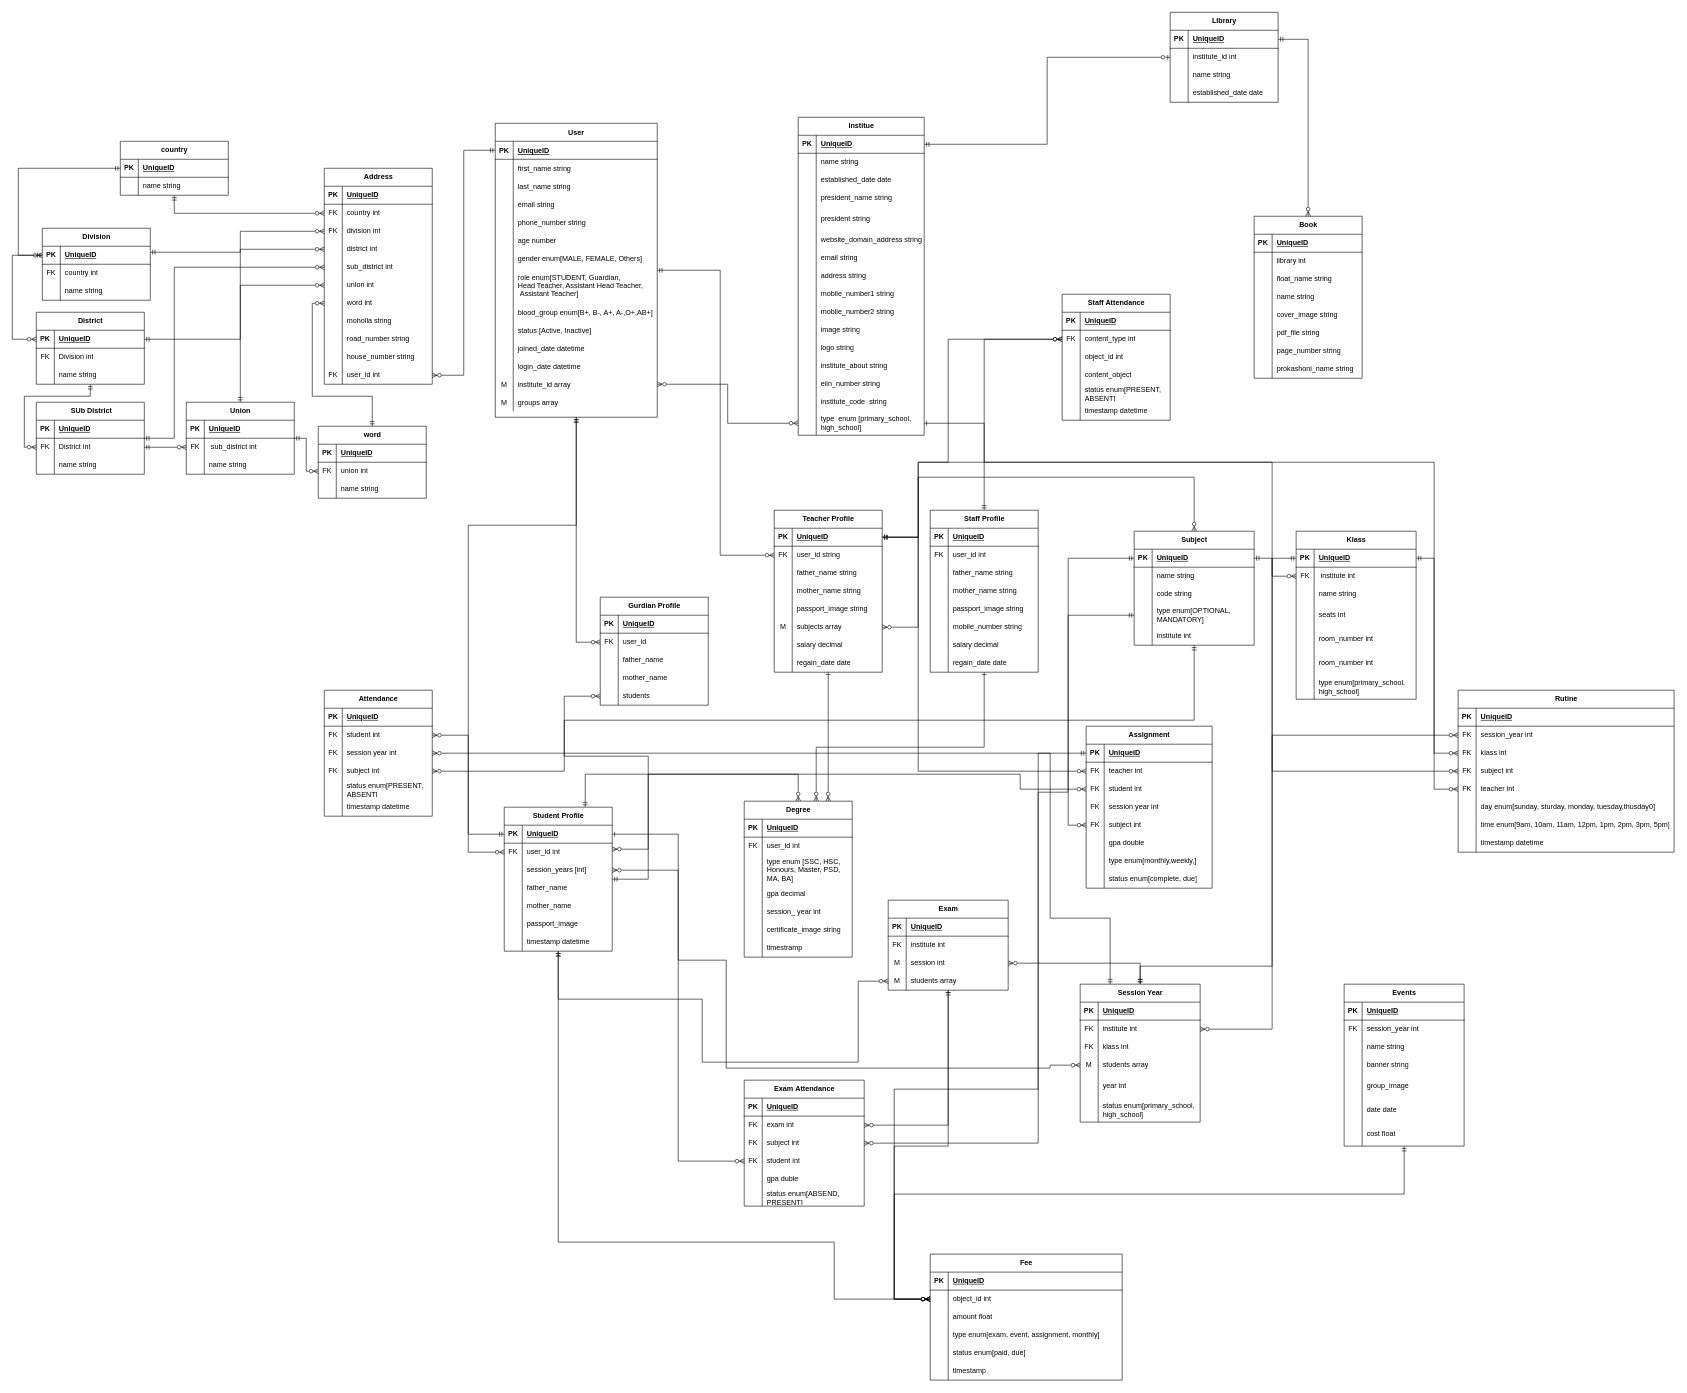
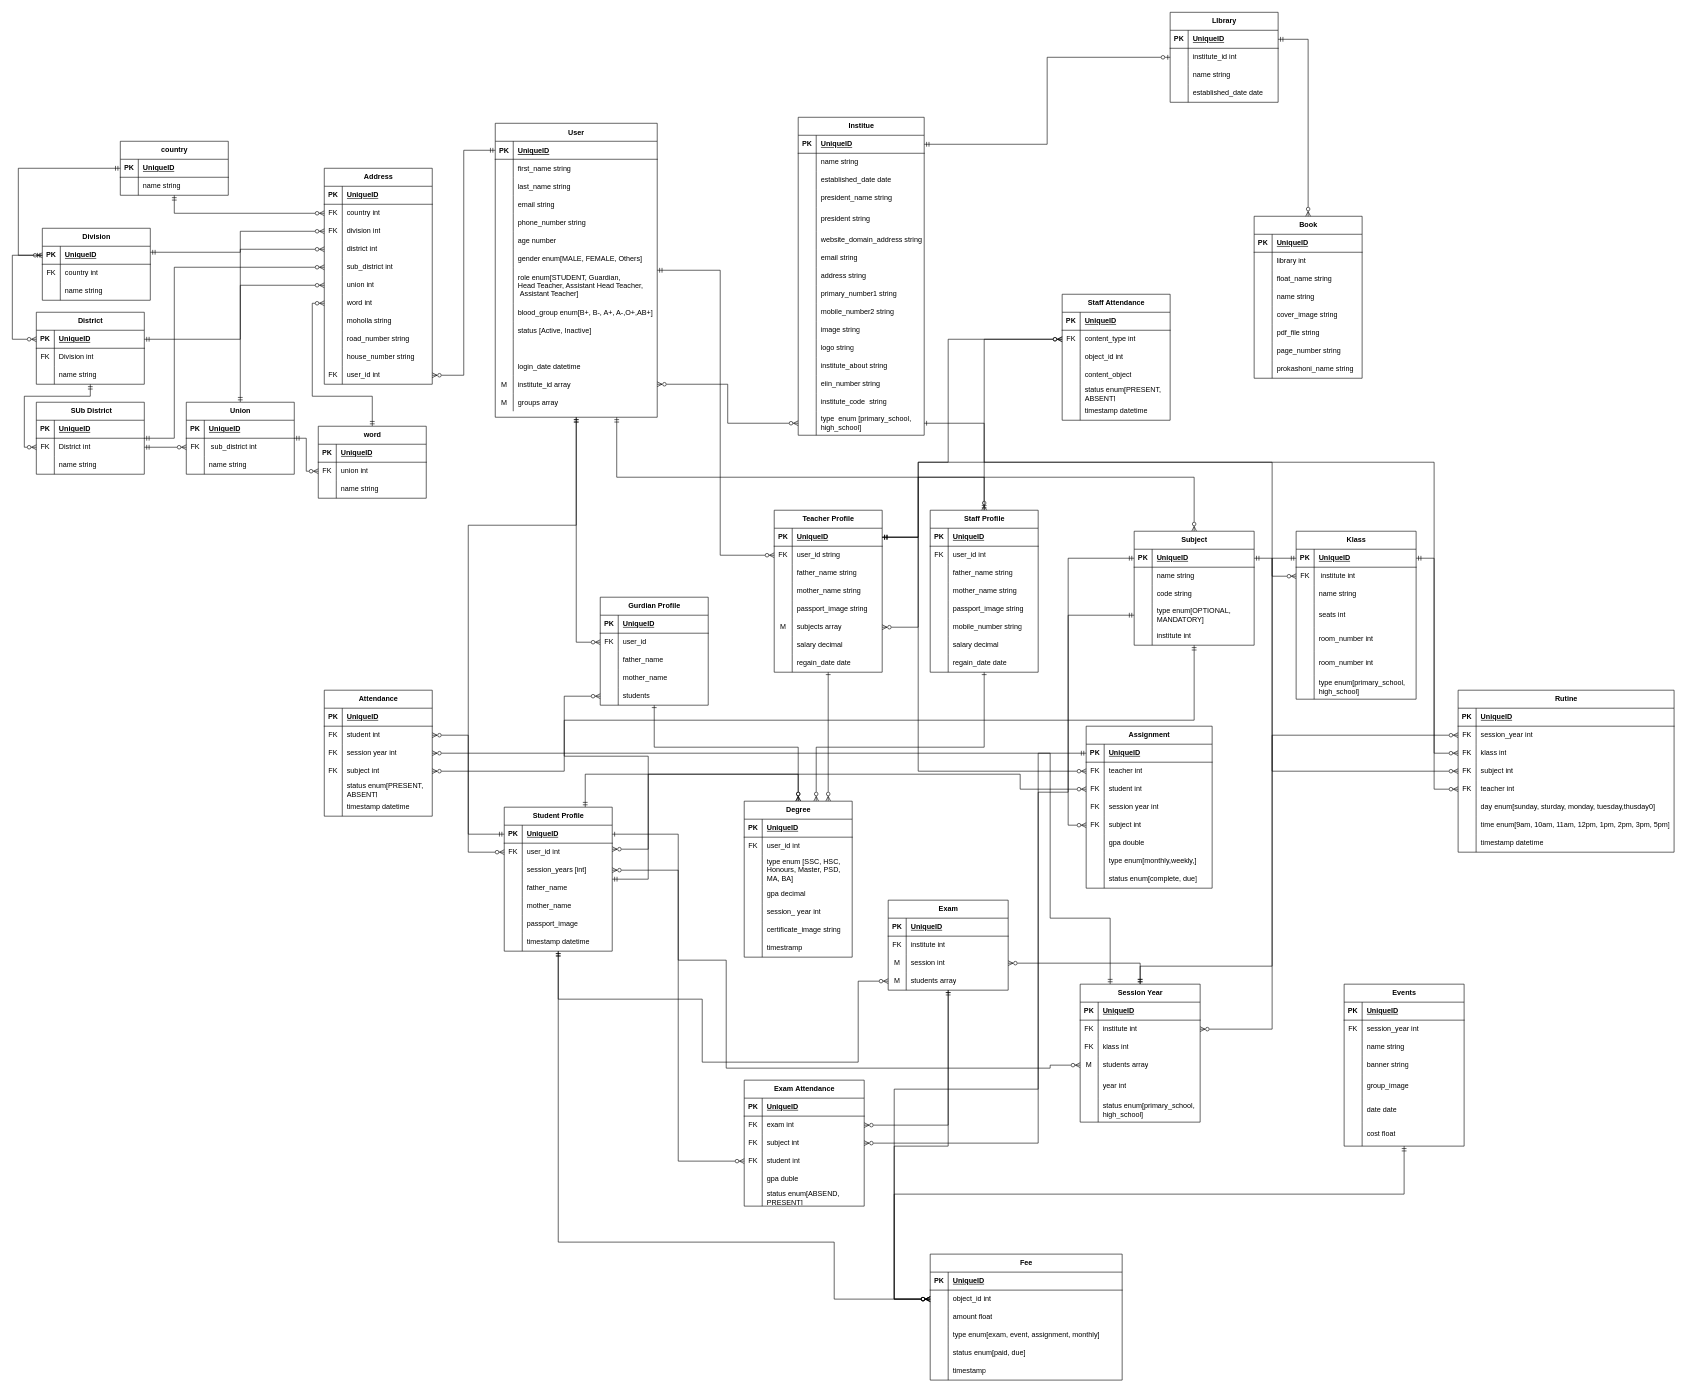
- <mxCell id="148" value="mobile_number1 string" style="shape=partialRectangle;connectable=0;fillColor=none;top=0;left=0;bottom=0;right=0;align=left;spacingLeft=6;overflow=hidden;whiteSpace=wrap;html=1;" parent="146" vertex="1"><mxGeometry x="30" width="180" height="30" as="geometry"><mxRectangle width="180" height="30" as="alternateBounds" /></mxGeometry></mxCell>
+ <mxCell id="148" value="primary_number1 string" style="shape=partialRectangle;connectable=0;fillColor=none;top=0;left=0;bottom=0;right=0;align=left;spacingLeft=6;overflow=hidden;whiteSpace=wrap;html=1;" parent="146" vertex="1"><mxGeometry x="30" width="180" height="30" as="geometry"><mxRectangle width="180" height="30" as="alternateBounds" /></mxGeometry></mxCell>
- <mxCell id="38" value="joined_date datetime" style="shape=partialRectangle;overflow=hidden;connectable=0;fillColor=none;top=0;left=0;bottom=0;right=0;align=left;spacingLeft=6;" parent="36" vertex="1"><mxGeometry x="30" width="240" height="30" as="geometry"><mxRectangle width="240" height="30" as="alternateBounds" /></mxGeometry></mxCell>
+ <mxCell id="198" style="edgeStyle=orthogonalEdgeStyle;rounded=0;orthogonalLoop=1;jettySize=auto;html=1;startArrow=ERmandOne;startFill=0;endArrow=ERzeroToMany;endFill=0;exitX=0.75;exitY=1;exitDx=0;exitDy=0;" parent="1" source="5" target="173" edge="1"><mxGeometry relative="1" as="geometry"><Array as="points"><mxPoint x="1028" y="795" /><mxPoint x="1640" y="795" /></Array></mxGeometry></mxCell>
+ <mxCell id="103" style="edgeStyle=orthogonalEdgeStyle;rounded=0;orthogonalLoop=1;jettySize=auto;html=1;entryX=0.5;entryY=0;entryDx=0;entryDy=0;endArrow=ERzeroToMany;endFill=0;startArrow=ERone;startFill=0;" parent="1" source="104" target="199" edge="1"><mxGeometry relative="1" as="geometry"><Array as="points"><mxPoint x="1090" y="1245" /><mxPoint x="1330" y="1245" /></Array></mxGeometry></mxCell>
